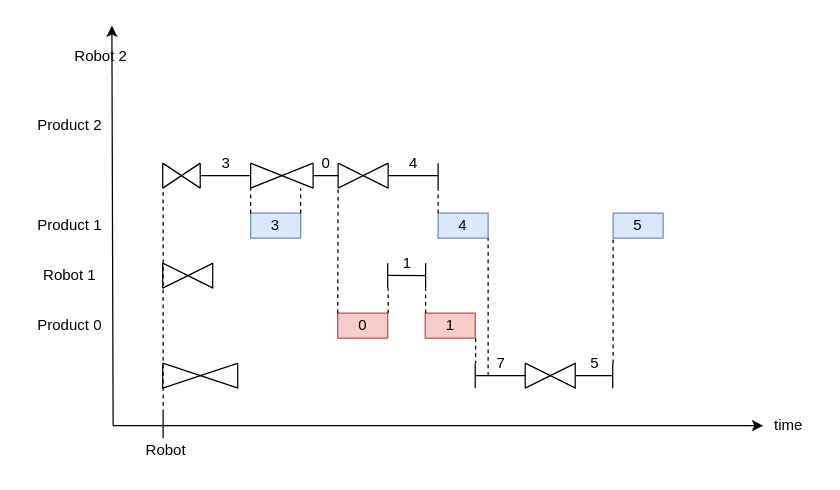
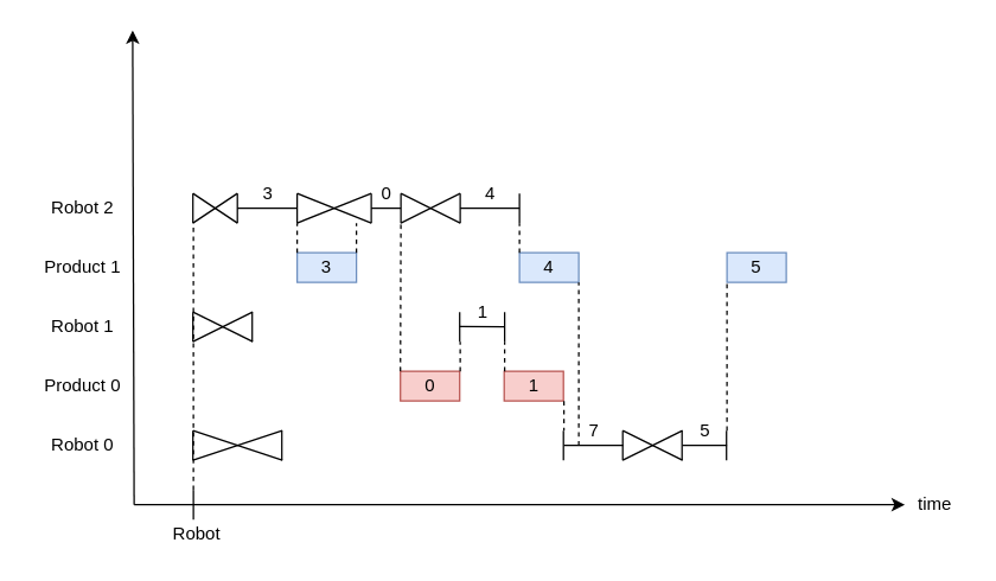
- <mxCell id="29" value="&lt;font style=&quot;font-size: 12px&quot;&gt;Robot 2&lt;/font&gt;" style="text;html=1;align=center;verticalAlign=middle;resizable=0;points=[];autosize=1;" parent="1" vertex="1"><mxGeometry x="50" y="35" width="60" height="20" as="geometry" /></mxCell>
+ <mxCell id="29" value="&lt;font style=&quot;font-size: 12px&quot;&gt;Robot 2&lt;/font&gt;" style="text;html=1;align=center;verticalAlign=middle;resizable=0;points=[];autosize=1;" parent="1" vertex="1"><mxGeometry x="25" y="130" width="60" height="20" as="geometry" /></mxCell>
- <mxCell id="24" value="&lt;font style=&quot;font-size: 12px&quot;&gt;Product&amp;nbsp;2&lt;/font&gt;" style="text;html=1;align=center;verticalAlign=middle;resizable=0;points=[];autosize=1;" parent="1" vertex="1"><mxGeometry x="20" y="90" width="70" height="20" as="geometry" /></mxCell>
+ <mxCell id="27" value="&lt;font style=&quot;font-size: 12px&quot;&gt;Robot 0&lt;/font&gt;" style="text;html=1;align=center;verticalAlign=middle;resizable=0;points=[];autosize=1;" parent="1" vertex="1"><mxGeometry x="25" y="290" width="60" height="20" as="geometry" /></mxCell>
